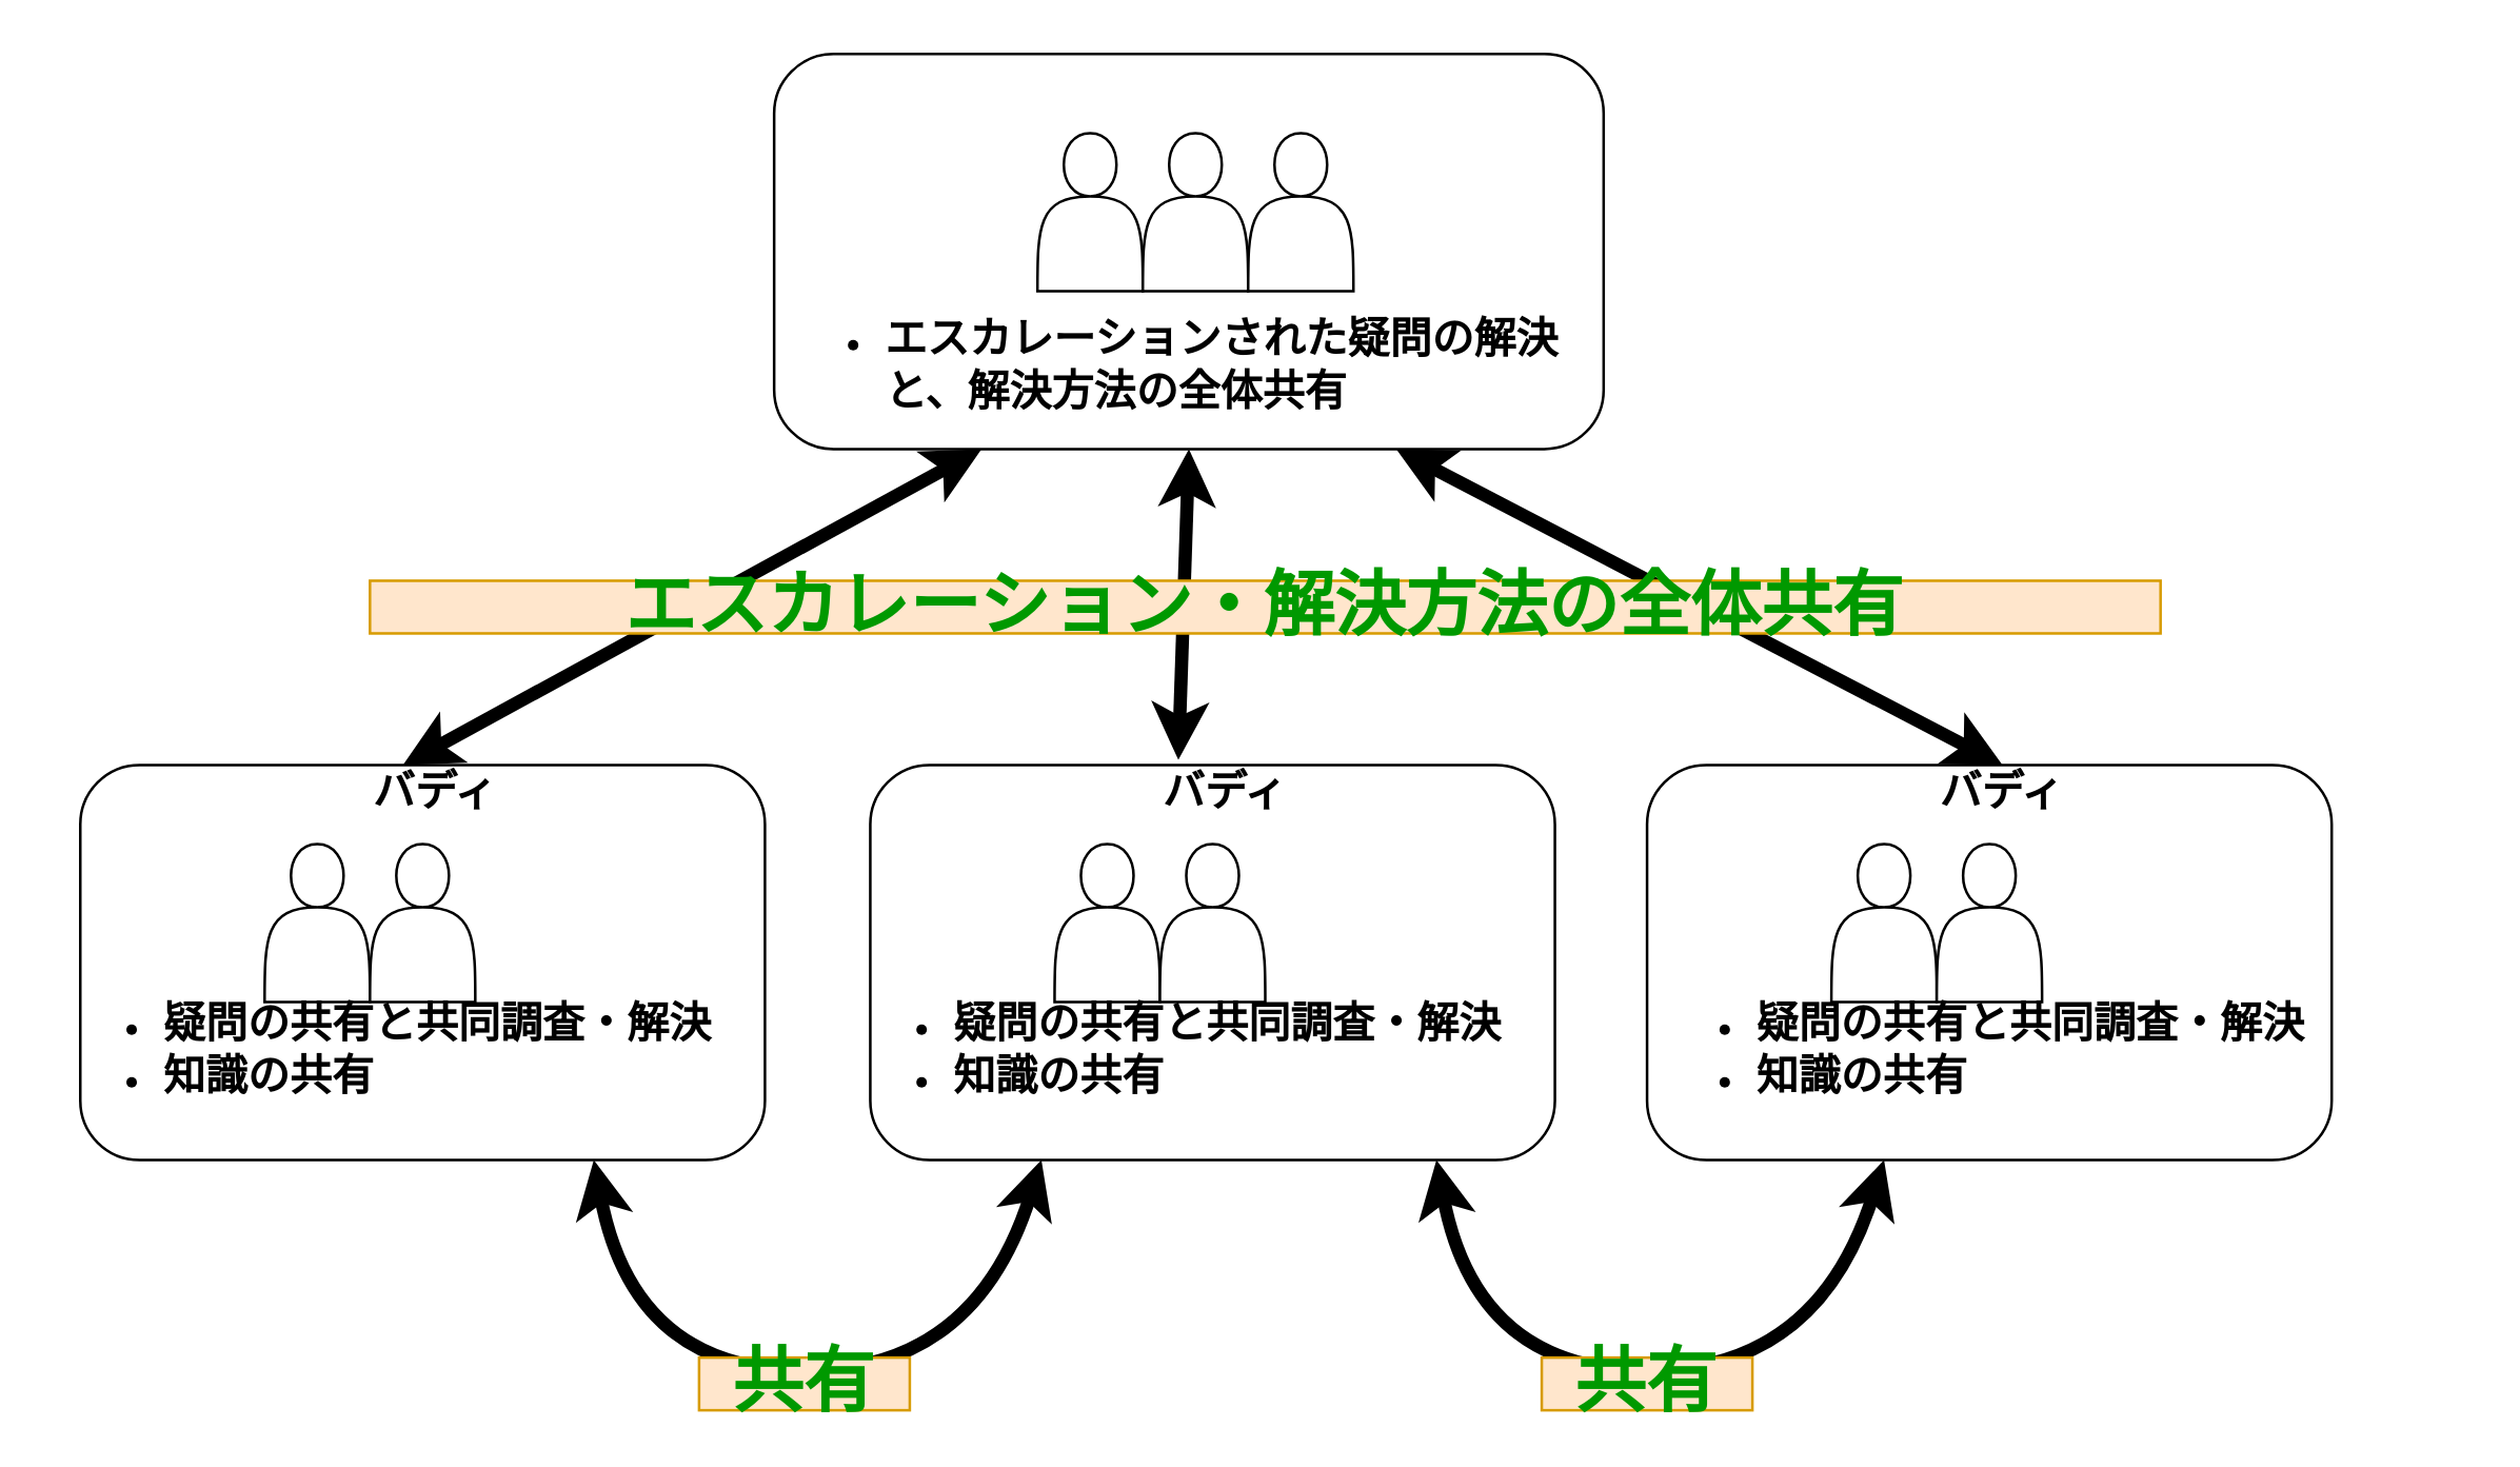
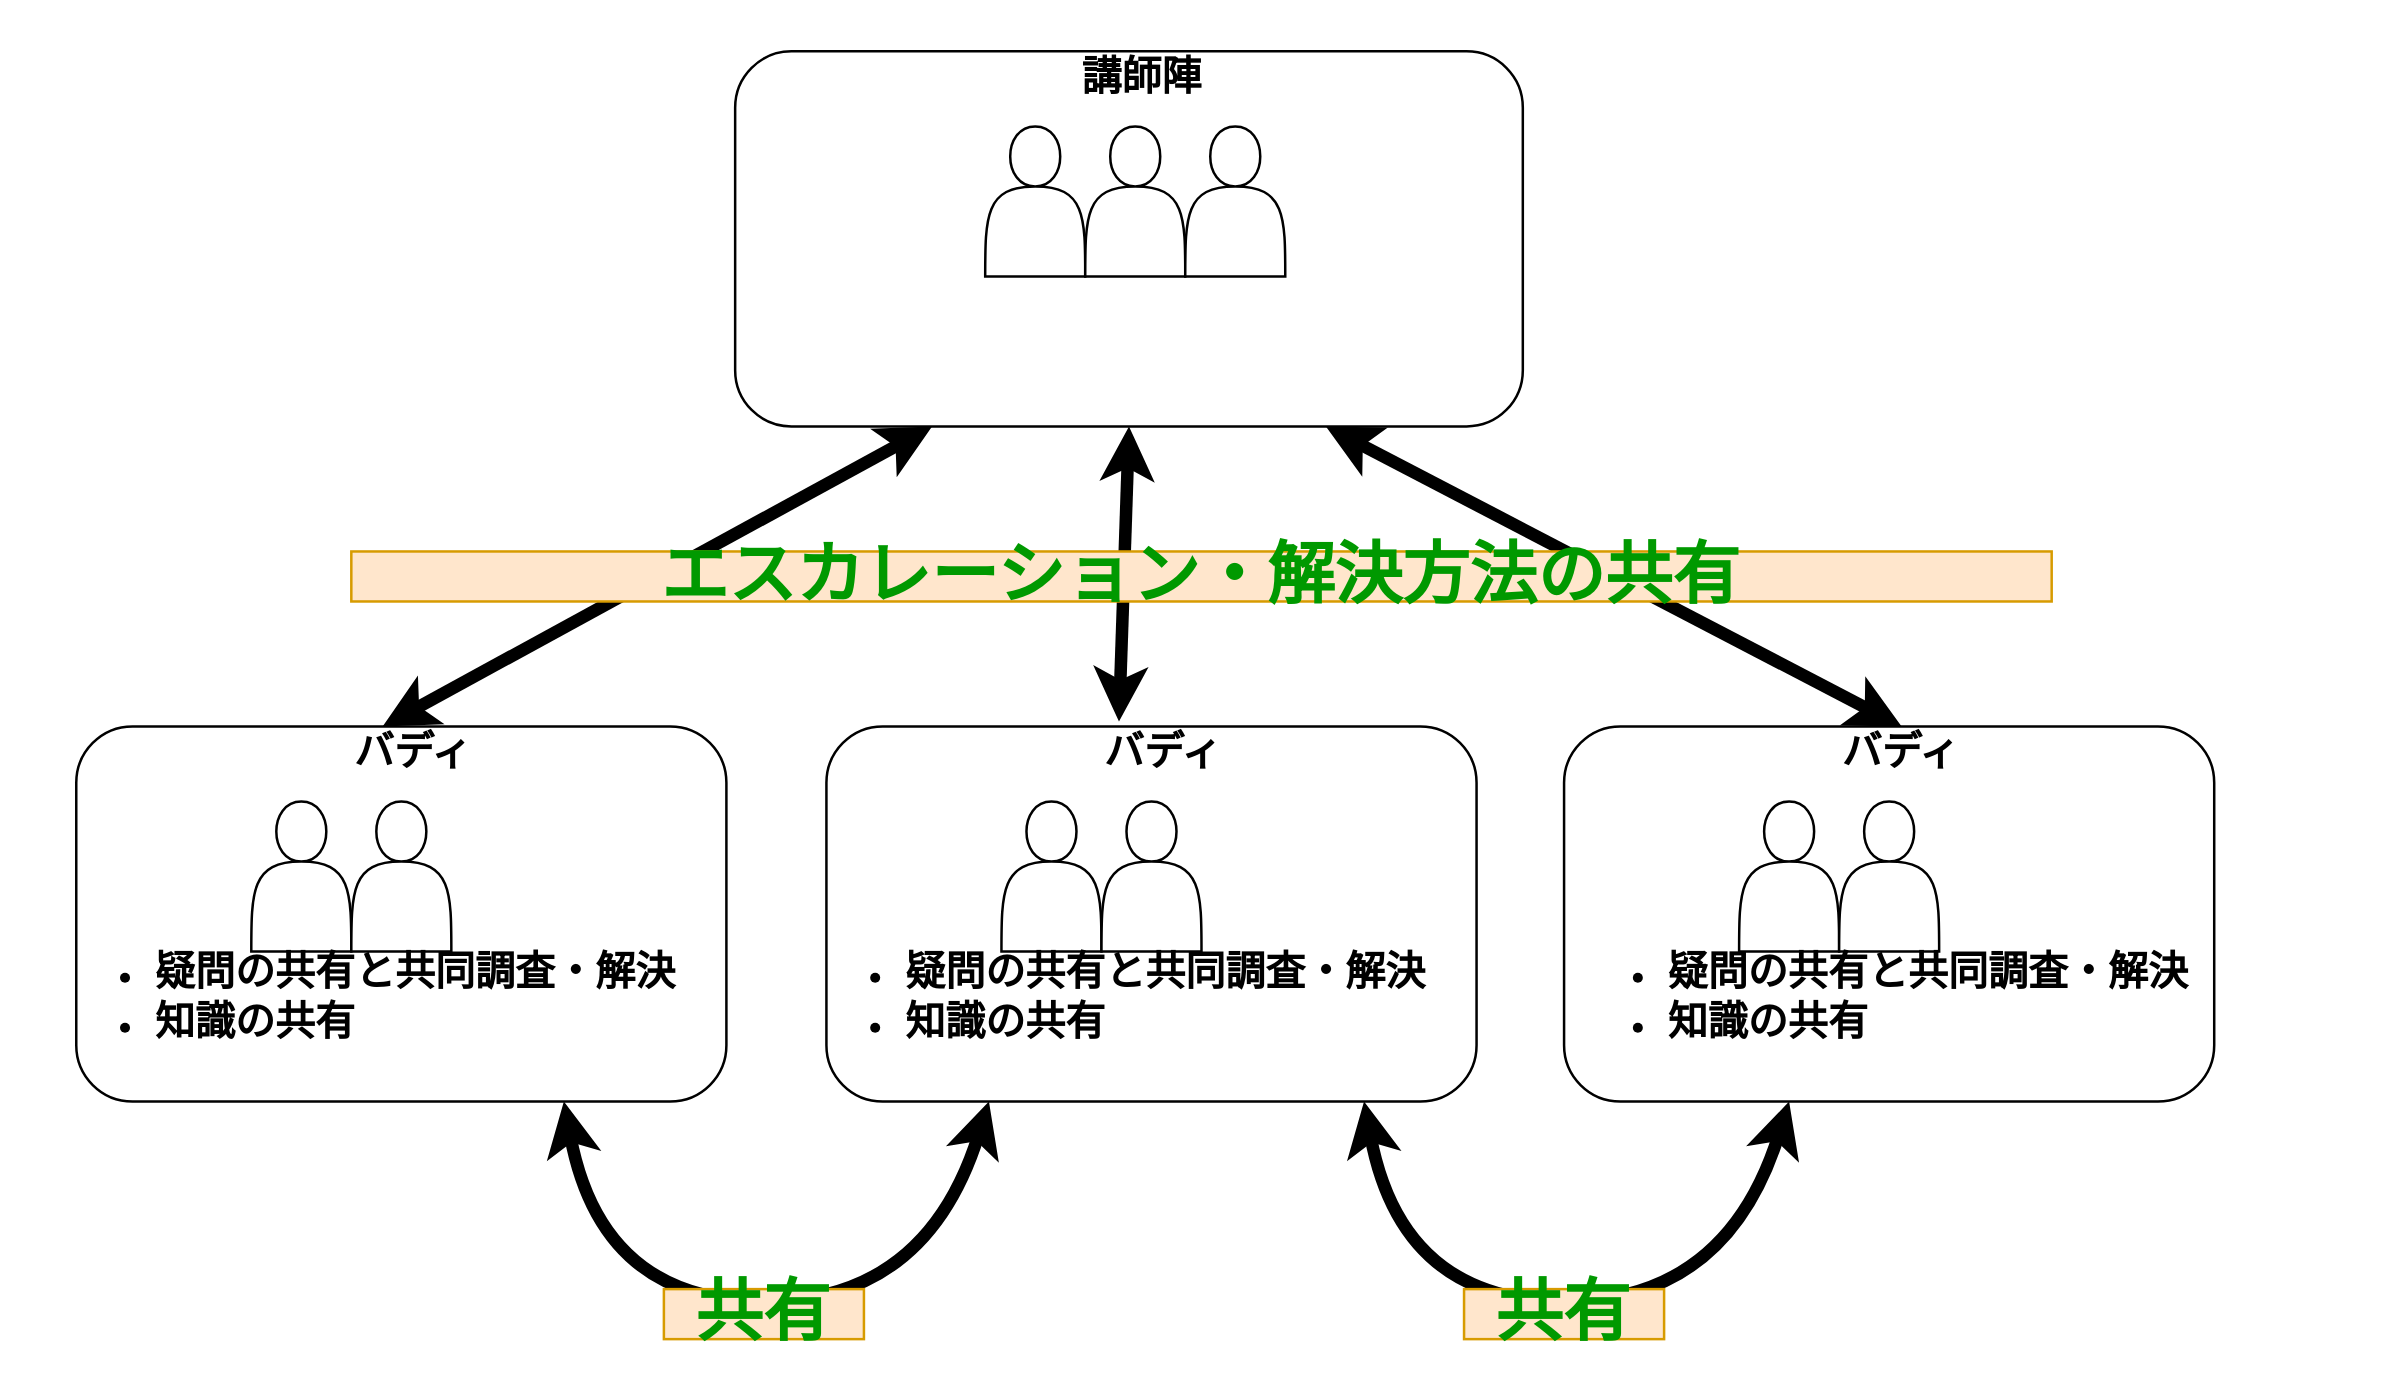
+ <mxCell id="21" value="&lt;font style=&quot;font-size: 16px&quot;&gt;&lt;b&gt;講師陣&lt;/b&gt;&lt;/font&gt;" style="text;html=1;strokeColor=none;fillColor=none;align=center;verticalAlign=middle;whiteSpace=wrap;rounded=0;" parent="1" vertex="1"><mxGeometry x="423.5" y="20" width="65" height="20" as="geometry" /></mxCell>
- <mxCell id="22" value="&lt;ul&gt;&lt;li&gt;&lt;span style=&quot;font-size: 16px&quot;&gt;&lt;b&gt;エスカレーションされた疑問の解決と、解決方法の全体共有&lt;/b&gt;&lt;/span&gt;&lt;/li&gt;&lt;/ul&gt;" style="text;html=1;strokeColor=none;fillColor=none;align=left;verticalAlign=middle;whiteSpace=wrap;rounded=0;" parent="1" vertex="1"><mxGeometry x="293.5" y="110" width="310" height="55" as="geometry" /></mxCell>
- <mxCell id="28" value="&lt;font style=&quot;font-size: 27px&quot; color=&quot;#009900&quot;&gt;&lt;b&gt;エスカレーション・解決方法の全体共有&lt;/b&gt;&lt;/font&gt;" style="text;html=1;strokeColor=#d79b00;fillColor=#ffe6cc;align=center;verticalAlign=middle;whiteSpace=wrap;rounded=0;fontSize=11;" parent="1" vertex="1"><mxGeometry x="140" y="220" width="680" height="20" as="geometry" /></mxCell>
+ <mxCell id="28" value="&lt;font style=&quot;font-size: 27px&quot; color=&quot;#009900&quot;&gt;&lt;b&gt;エスカレーション・解決方法の共有&lt;/b&gt;&lt;/font&gt;" style="text;html=1;strokeColor=#d79b00;fillColor=#ffe6cc;align=center;verticalAlign=middle;whiteSpace=wrap;rounded=0;fontSize=11;" parent="1" vertex="1"><mxGeometry x="140" y="220" width="680" height="20" as="geometry" /></mxCell>
